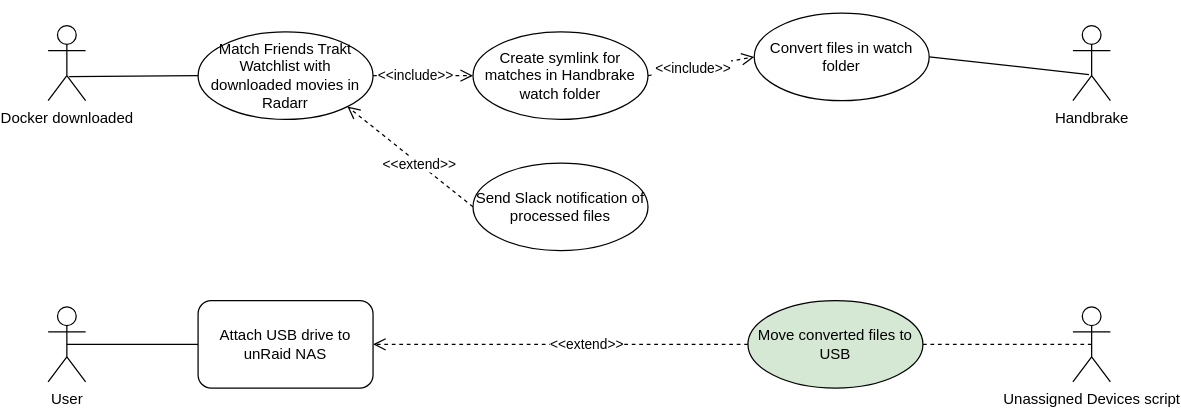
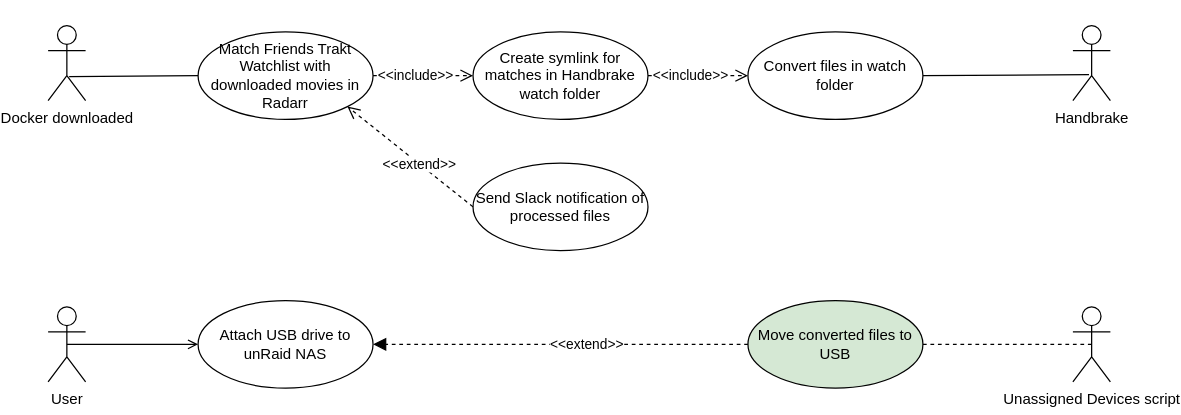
- <mxCell id="7" value="Convert files in watch folder" style="ellipse;whiteSpace=wrap;html=1;" vertex="1" parent="1"><mxGeometry x="585" y="10" width="140" height="70" as="geometry" /></mxCell>
+ <mxCell id="7" value="Convert files in watch folder" style="ellipse;whiteSpace=wrap;html=1;" vertex="1" parent="1"><mxGeometry x="580" y="25" width="140" height="70" as="geometry" /></mxCell>
- <mxCell id="11" style="edgeStyle=none;rounded=0;html=1;exitX=0.5;exitY=0.5;exitPerimeter=0;entryX=0;entryY=0.5;endArrow=none;endFill=0;jettySize=auto;orthogonalLoop=1;" edge="1" parent="1" source="12" target="13"><mxGeometry relative="1" as="geometry" /></mxCell>
+ <mxCell id="11" style="edgeStyle=none;rounded=0;html=1;exitX=0.5;exitY=0.5;exitPerimeter=0;entryX=0;entryY=0.5;endArrow=open;endFill=0;jettySize=auto;orthogonalLoop=1;" edge="1" parent="1" source="12" target="13"><mxGeometry relative="1" as="geometry" /></mxCell>
- <mxCell id="13" value="Attach USB drive to unRaid NAS" style="whiteSpace=wrap;html=1;rounded=1;" vertex="1" parent="1"><mxGeometry x="140" y="240" width="140" height="70" as="geometry" /></mxCell>
+ <mxCell id="13" value="Attach USB drive to unRaid NAS" style="ellipse;whiteSpace=wrap;html=1;" vertex="1" parent="1"><mxGeometry x="140" y="240" width="140" height="70" as="geometry" /></mxCell>
- <mxCell id="14" value="&amp;lt;&amp;lt;extend&amp;gt;&amp;gt;" style="html=1;verticalAlign=middle;endArrow=open;dashed=1;endSize=8;exitX=0;exitY=0.5;entryX=1;entryY=0.5;entryDx=0;entryDy=0;exitDx=0;exitDy=0;" edge="1" parent="1" source="16" target="13"><mxGeometry x="-0.143" relative="1" as="geometry"><mxPoint x="640" y="304.25" as="sourcePoint" /><mxPoint x="340" y="303.75" as="targetPoint" /><mxPoint as="offset" /></mxGeometry></mxCell>
+ <mxCell id="14" value="&amp;lt;&amp;lt;extend&amp;gt;&amp;gt;" style="html=1;verticalAlign=middle;endArrow=block;dashed=1;endSize=8;exitX=0;exitY=0.5;entryX=1;entryY=0.5;entryDx=0;entryDy=0;exitDx=0;exitDy=0;" edge="1" parent="1" source="16" target="13"><mxGeometry x="-0.143" relative="1" as="geometry"><mxPoint x="640" y="304.25" as="sourcePoint" /><mxPoint x="340" y="303.75" as="targetPoint" /><mxPoint as="offset" /></mxGeometry></mxCell>
